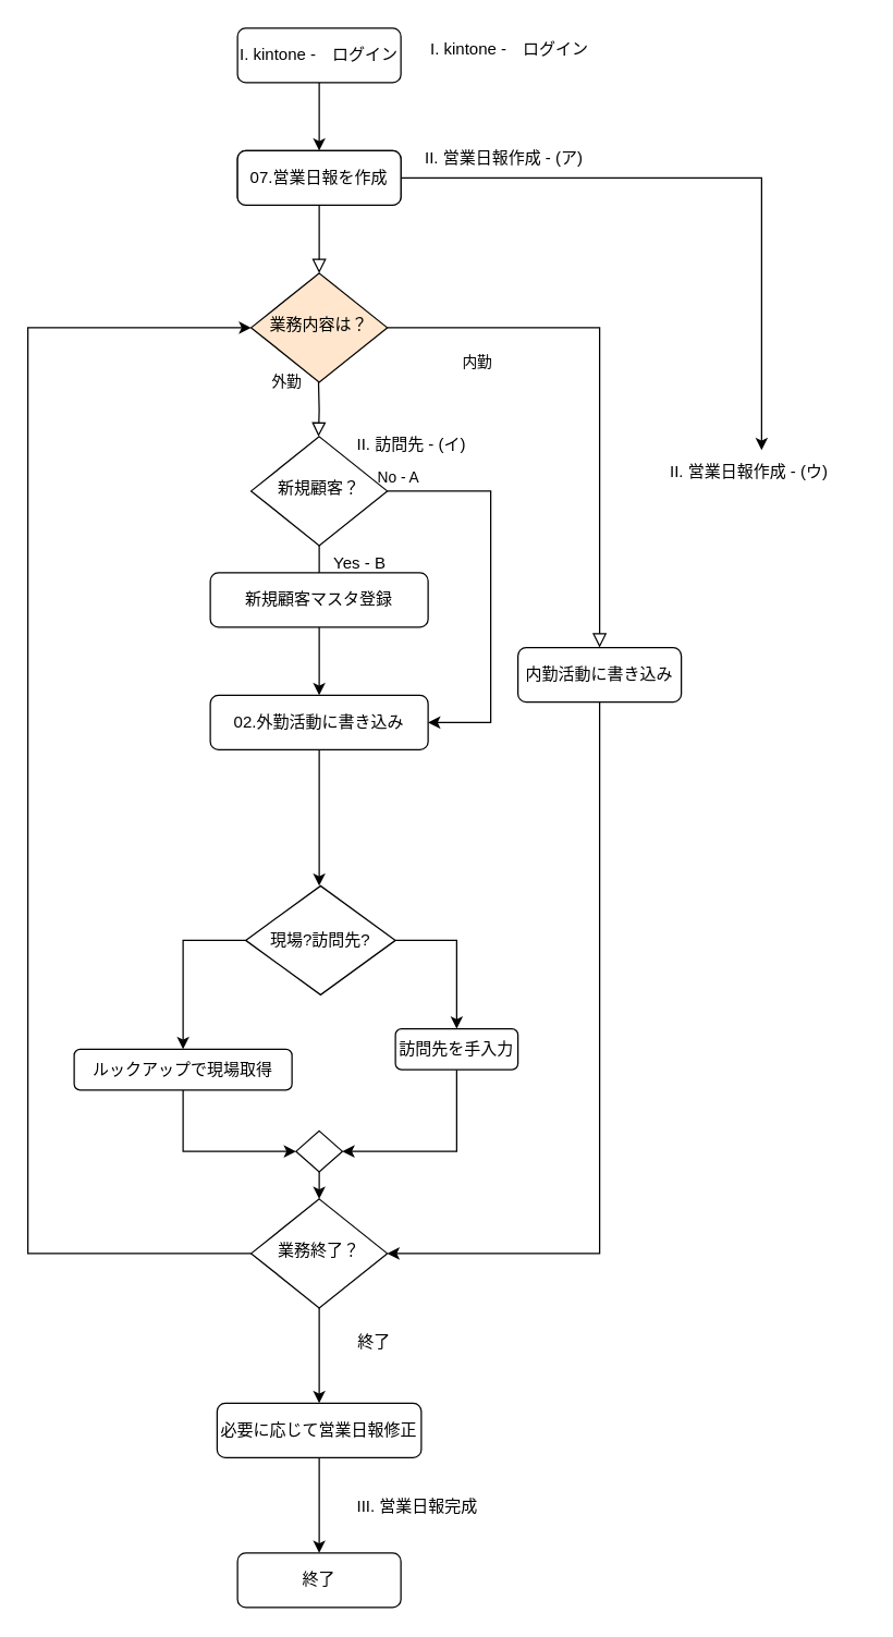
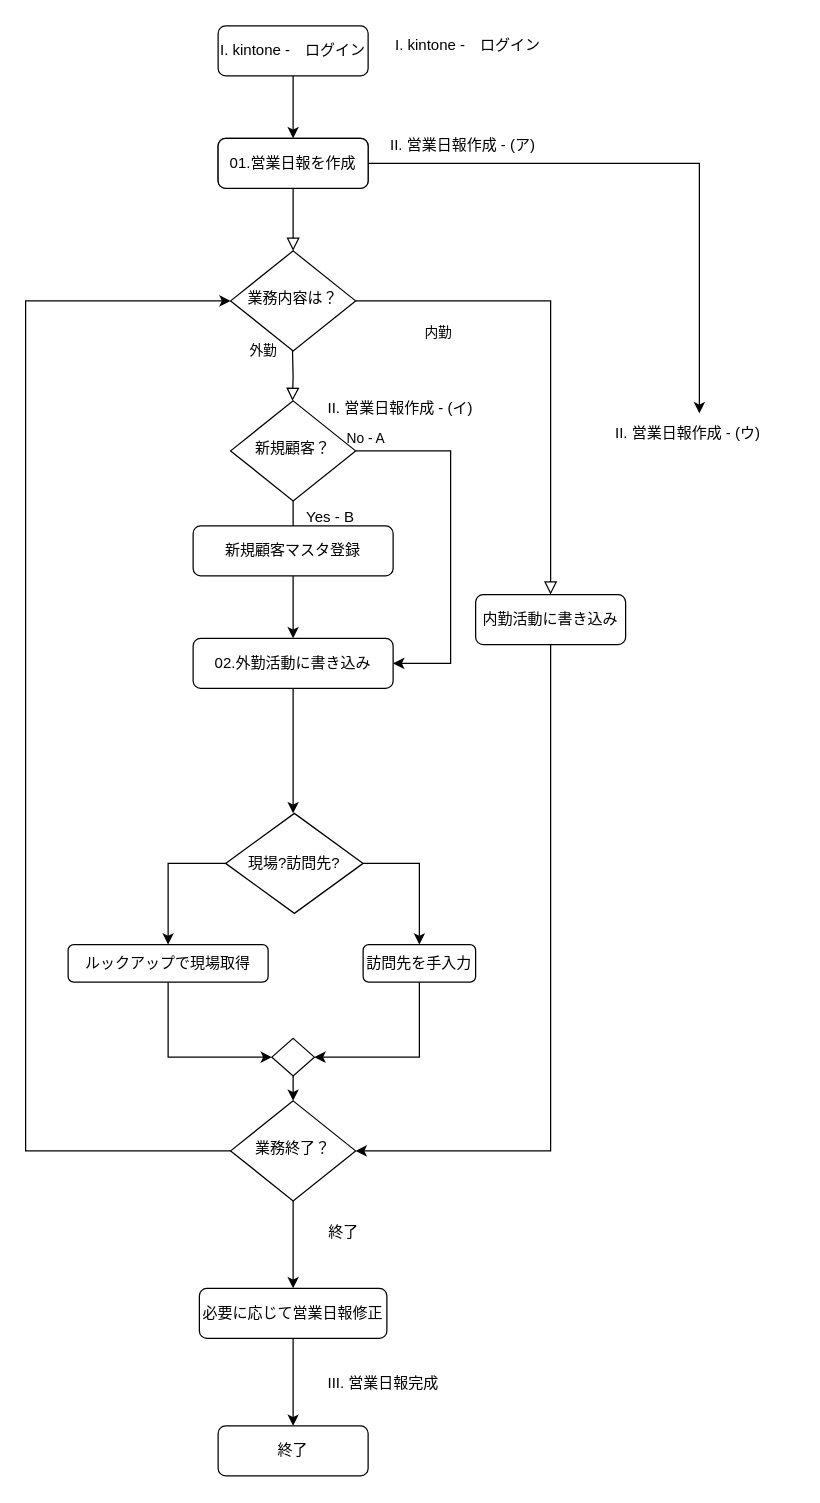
- <mxCell id="13" value="07.営業日報を作成" style="rounded=1;whiteSpace=wrap;html=1;fontSize=12;glass=0;strokeWidth=1;shadow=0;" parent="1" vertex="1"><mxGeometry x="174" y="110" width="120" height="40" as="geometry" /></mxCell>
+ <mxCell id="13" value="01.営業日報を作成" style="rounded=1;whiteSpace=wrap;html=1;fontSize=12;glass=0;strokeWidth=1;shadow=0;" parent="1" vertex="1"><mxGeometry x="174" y="110" width="120" height="40" as="geometry" /></mxCell>
- <mxCell id="7" value="業務内容は？" style="rhombus;whiteSpace=wrap;html=1;shadow=0;fontFamily=Helvetica;fontSize=12;align=center;strokeWidth=1;spacing=6;spacingTop=-4;fillColor=#ffe6cc;" parent="1" vertex="1"><mxGeometry x="184" y="200" width="100" height="80" as="geometry" /></mxCell>
+ <mxCell id="7" value="業務内容は？" style="rhombus;whiteSpace=wrap;html=1;shadow=0;fontFamily=Helvetica;fontSize=12;align=center;strokeWidth=1;spacing=6;spacingTop=-4;" parent="1" vertex="1"><mxGeometry x="184" y="200" width="100" height="80" as="geometry" /></mxCell>
- <mxCell id="34" value="II. 訪問先 - (イ)" style="shape=partialRectangle;connectable=0;fillColor=none;top=0;left=0;bottom=0;right=0;align=left;spacingLeft=6;overflow=hidden;" parent="32" vertex="1"><mxGeometry x="30" width="150" height="30" as="geometry"><mxRectangle width="150" height="30" as="alternateBounds" /></mxGeometry></mxCell>
+ <mxCell id="34" value="II. 営業日報作成 - (イ)" style="shape=partialRectangle;connectable=0;fillColor=none;top=0;left=0;bottom=0;right=0;align=left;spacingLeft=6;overflow=hidden;" parent="32" vertex="1"><mxGeometry x="30" width="150" height="30" as="geometry"><mxRectangle width="150" height="30" as="alternateBounds" /></mxGeometry></mxCell>
- <mxCell id="53" value="ルックアップで現場取得" style="rounded=1;whiteSpace=wrap;html=1;fontSize=12;glass=0;strokeWidth=1;shadow=0;" parent="1" vertex="1"><mxGeometry x="54" y="770" width="160" height="30" as="geometry" /></mxCell>
+ <mxCell id="53" value="ルックアップで現場取得" style="rounded=1;whiteSpace=wrap;html=1;fontSize=12;glass=0;strokeWidth=1;shadow=0;" parent="1" vertex="1"><mxGeometry x="54" y="755" width="160" height="30" as="geometry" /></mxCell>
